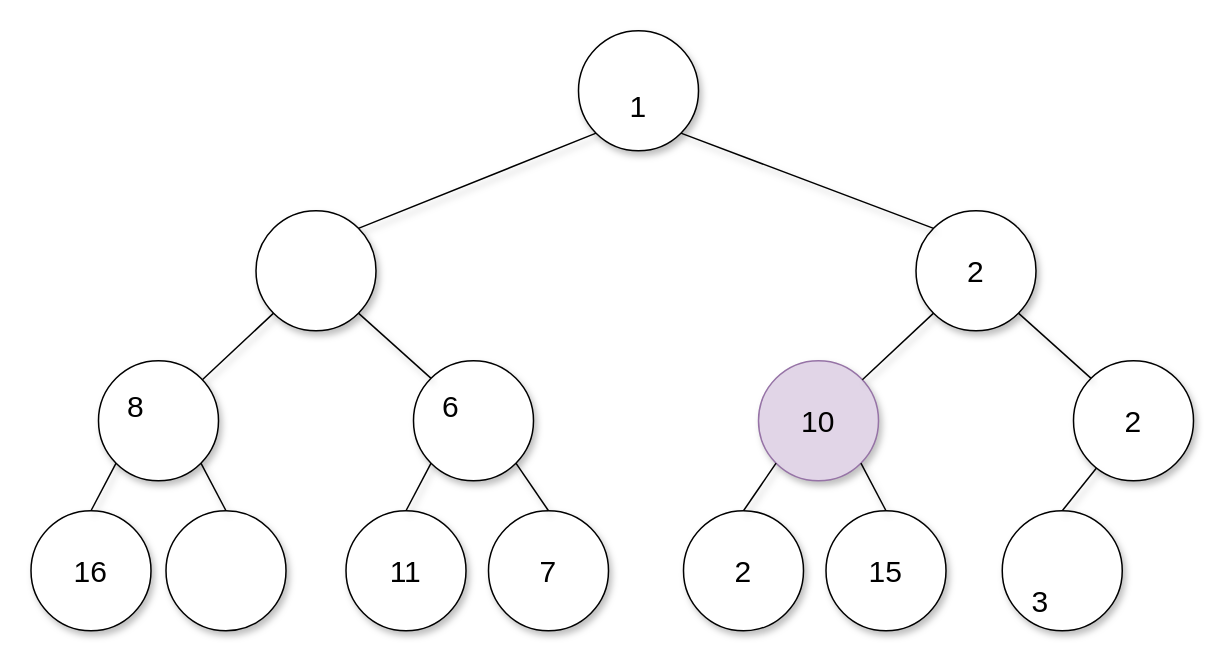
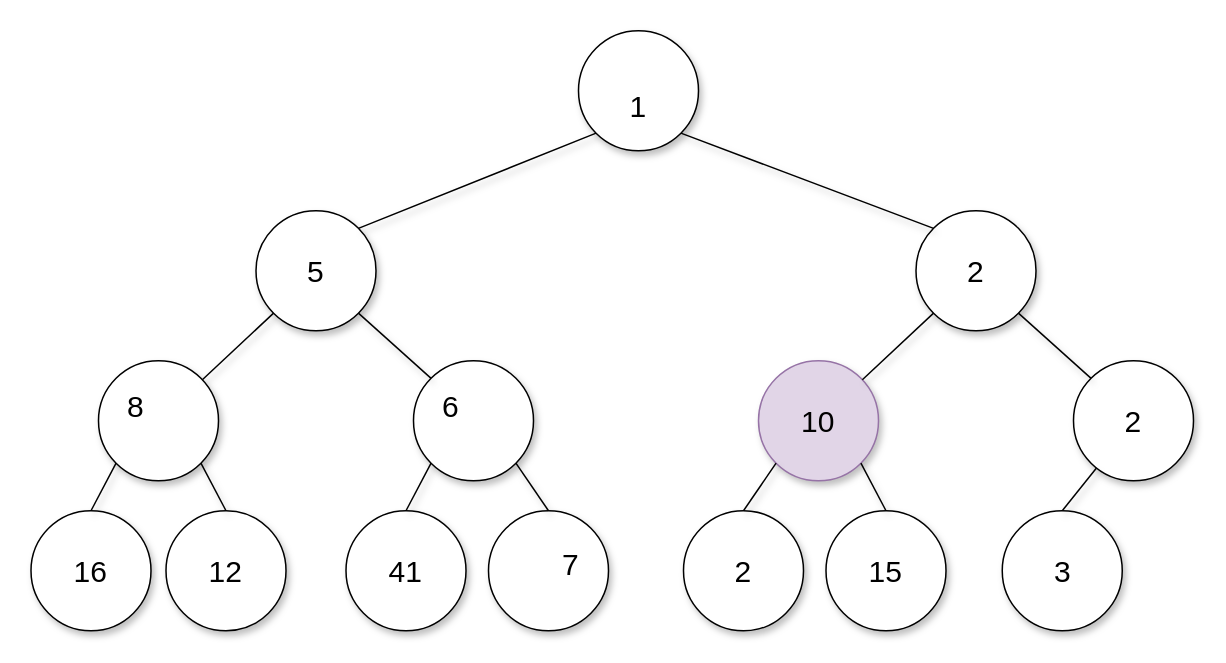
+ <mxCell id="5" value="5" style="text;html=1;strokeColor=none;fillColor=none;align=center;verticalAlign=middle;whiteSpace=wrap;rounded=0;fontSize=20;shadow=1;sketch=0;" vertex="1" parent="1"><mxGeometry x="190" y="170" width="40" height="20" as="geometry" /></mxCell>
+ <mxCell id="15" value="12" style="text;html=1;strokeColor=none;fillColor=none;align=center;verticalAlign=middle;whiteSpace=wrap;rounded=0;fontSize=20;shadow=1;sketch=0;" vertex="1" parent="1"><mxGeometry x="130" y="370" width="40" height="20" as="geometry" /></mxCell>
- <mxCell id="13" value="11" style="text;html=1;strokeColor=none;fillColor=none;align=center;verticalAlign=middle;whiteSpace=wrap;rounded=0;fontSize=20;shadow=1;sketch=0;" vertex="1" parent="1"><mxGeometry x="250" y="370" width="40" height="20" as="geometry" /></mxCell>
+ <mxCell id="13" value="41" style="text;html=1;strokeColor=none;fillColor=none;align=center;verticalAlign=middle;whiteSpace=wrap;rounded=0;fontSize=20;shadow=1;sketch=0;" vertex="1" parent="1"><mxGeometry x="250" y="370" width="40" height="20" as="geometry" /></mxCell>
- <mxCell id="32" value="7" style="text;html=1;align=center;verticalAlign=middle;whiteSpace=wrap;rounded=0;fontSize=20;shadow=1;sketch=0;" vertex="1" parent="1"><mxGeometry x="345" y="370" width="40" height="20" as="geometry" /></mxCell>
+ <mxCell id="32" value="7" style="text;html=1;align=center;verticalAlign=middle;whiteSpace=wrap;rounded=0;fontSize=20;shadow=1;sketch=0;" vertex="1" parent="1"><mxGeometry x="360" y="365" width="40" height="20" as="geometry" /></mxCell>
- <mxCell id="39" value="3" style="text;html=1;strokeColor=none;fillColor=none;align=center;verticalAlign=middle;whiteSpace=wrap;rounded=0;fontSize=20;shadow=1;sketch=0;" vertex="1" parent="1"><mxGeometry x="672.5" y="390" width="40" height="20" as="geometry" /></mxCell>
+ <mxCell id="39" value="3" style="text;html=1;strokeColor=none;fillColor=none;align=center;verticalAlign=middle;whiteSpace=wrap;rounded=0;fontSize=20;shadow=1;sketch=0;" vertex="1" parent="1"><mxGeometry x="687.5" y="370" width="40" height="20" as="geometry" /></mxCell>
